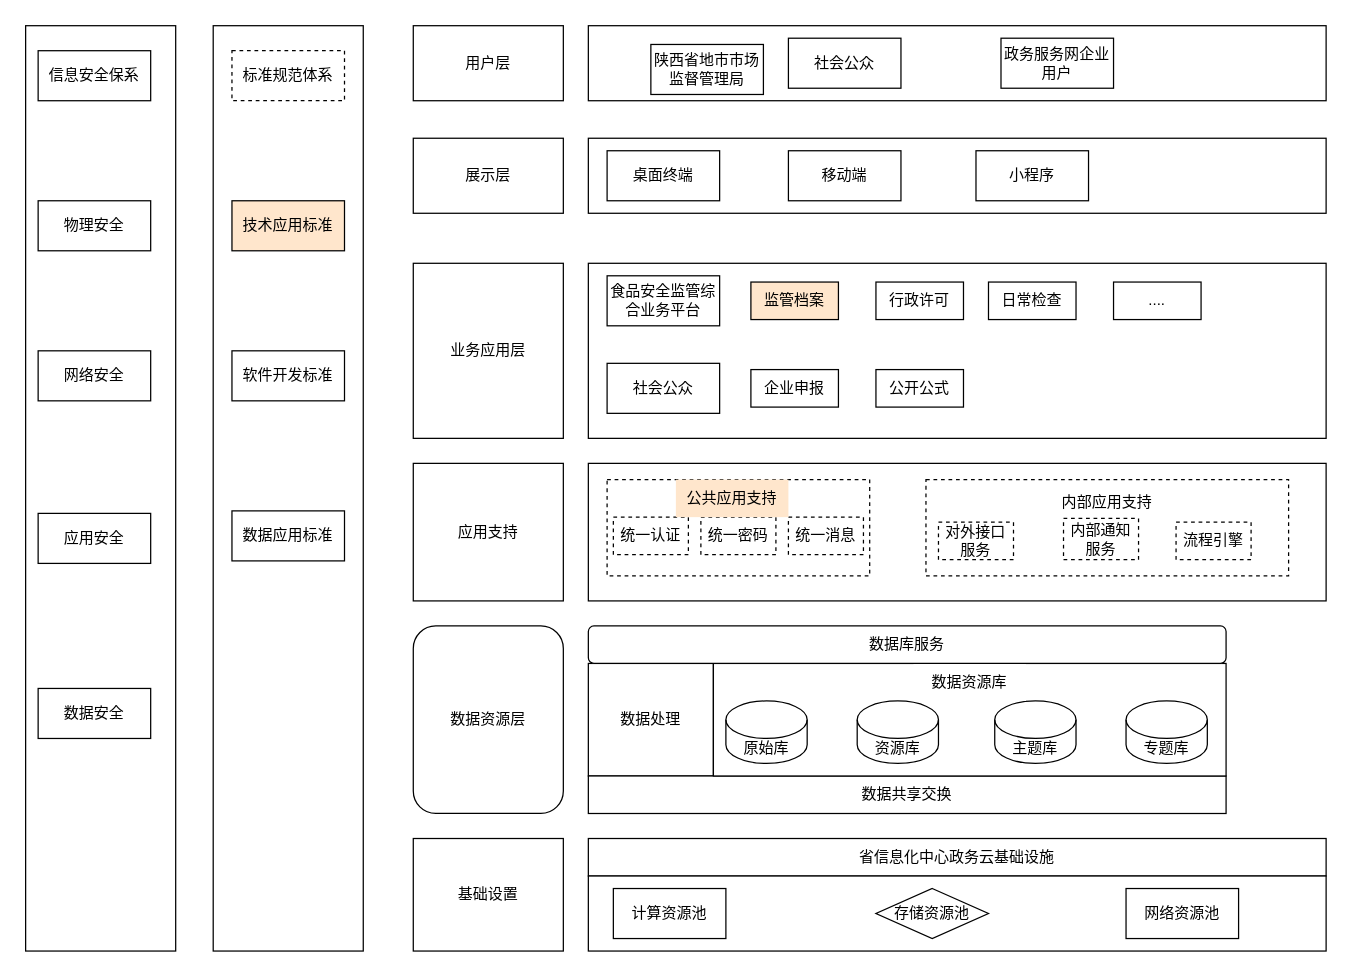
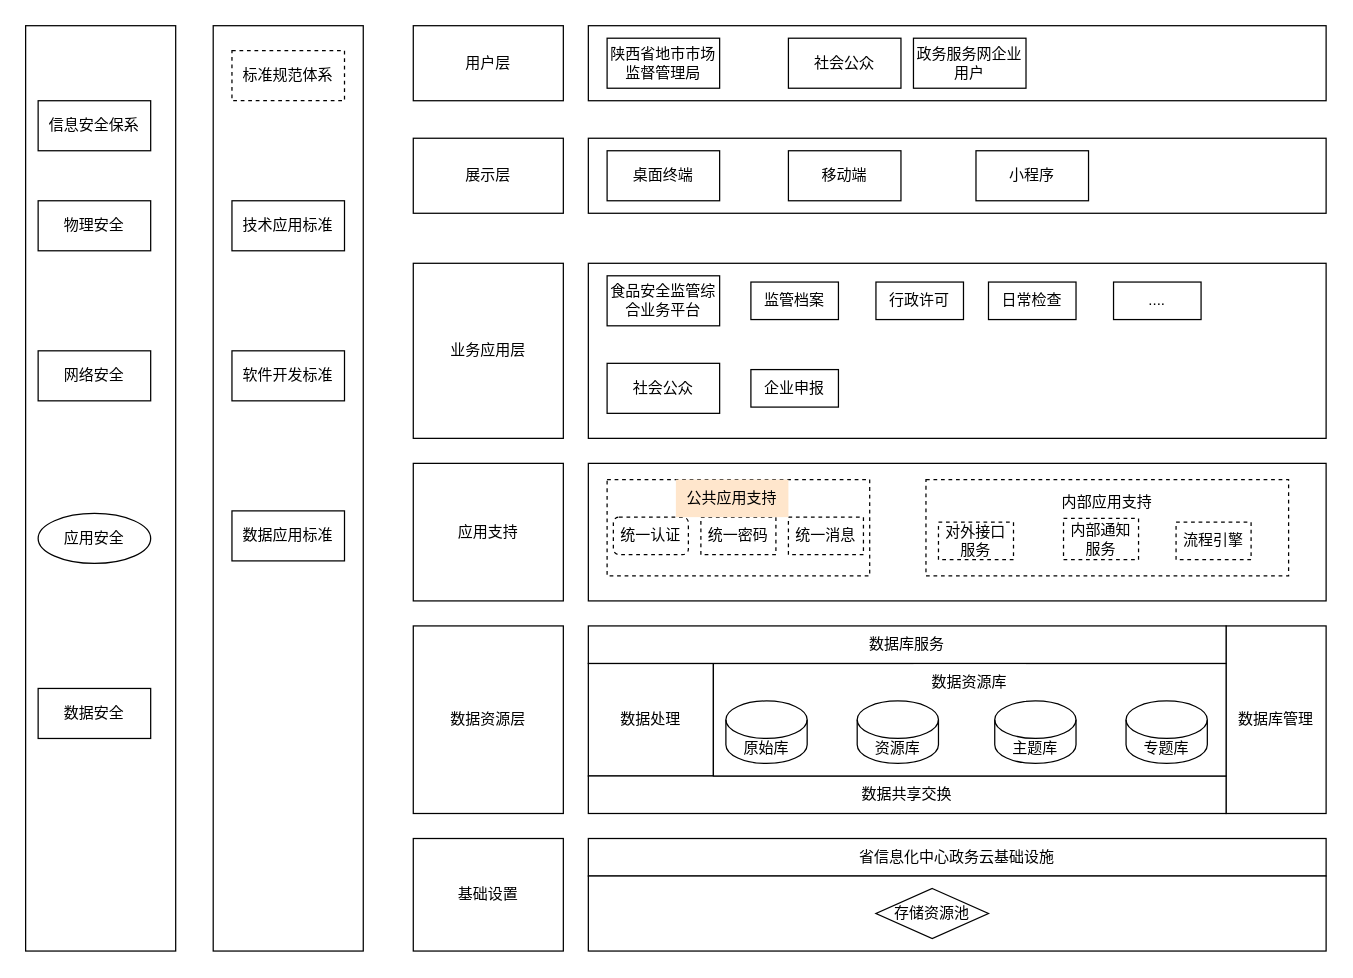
- <mxCell id="17" value="政务服务网企业用户" style="rounded=0;whiteSpace=wrap;html=1;" vertex="1" parent="1"><mxGeometry x="800" y="30" width="90" height="40" as="geometry" /></mxCell>
+ <mxCell id="17" value="政务服务网企业用户" style="rounded=0;whiteSpace=wrap;html=1;" vertex="1" parent="1"><mxGeometry x="730" y="30" width="90" height="40" as="geometry" /></mxCell>
- <mxCell id="15" value="陕西省地市市场监督管理局" style="rounded=0;whiteSpace=wrap;html=1;" vertex="1" parent="1"><mxGeometry x="520" y="35" width="90" height="40" as="geometry" /></mxCell>
+ <mxCell id="15" value="陕西省地市市场监督管理局" style="rounded=0;whiteSpace=wrap;html=1;" vertex="1" parent="1"><mxGeometry x="485" y="30" width="90" height="40" as="geometry" /></mxCell>
- <mxCell id="3" value="信息安全保系" style="rounded=0;whiteSpace=wrap;html=1;" vertex="1" parent="1"><mxGeometry x="30" y="40" width="90" height="40" as="geometry" /></mxCell>
+ <mxCell id="3" value="信息安全保系" style="rounded=0;whiteSpace=wrap;html=1;" vertex="1" parent="1"><mxGeometry x="30" y="80" width="90" height="40" as="geometry" /></mxCell>
- <mxCell id="10" value="技术应用标准" style="rounded=0;whiteSpace=wrap;html=1;fillColor=#ffe6cc;" vertex="1" parent="1"><mxGeometry x="185" y="160" width="90" height="40" as="geometry" /></mxCell>
+ <mxCell id="10" value="技术应用标准" style="rounded=0;whiteSpace=wrap;html=1;" vertex="1" parent="1"><mxGeometry x="185" y="160" width="90" height="40" as="geometry" /></mxCell>
- <mxCell id="27" value="监管档案" style="rounded=0;whiteSpace=wrap;html=1;fillColor=#ffe6cc;" vertex="1" parent="1"><mxGeometry x="600" y="225" width="70" height="30" as="geometry" /></mxCell>
+ <mxCell id="27" value="监管档案" style="rounded=0;whiteSpace=wrap;html=1;" vertex="1" parent="1"><mxGeometry x="600" y="225" width="70" height="30" as="geometry" /></mxCell>
- <mxCell id="32" value="公开公式" style="rounded=0;whiteSpace=wrap;html=1;" vertex="1" parent="1"><mxGeometry x="700" y="295" width="70" height="30" as="geometry" /></mxCell>
- <mxCell id="36" value="统一认证" style="rounded=0;whiteSpace=wrap;html=1;dashed=1;" vertex="1" parent="1"><mxGeometry x="490" y="413" width="60" height="30" as="geometry" /></mxCell>
+ <mxCell id="36" value="统一认证" style="whiteSpace=wrap;html=1;dashed=1;rounded=1;" vertex="1" parent="1"><mxGeometry x="490" y="413" width="60" height="30" as="geometry" /></mxCell>
- <mxCell id="6" value="应用安全" style="rounded=0;whiteSpace=wrap;html=1;" vertex="1" parent="1"><mxGeometry x="30" y="410" width="90" height="40" as="geometry" /></mxCell>
+ <mxCell id="6" value="应用安全" style="ellipse;whiteSpace=wrap;html=1;" vertex="1" parent="1"><mxGeometry x="30" y="410" width="90" height="40" as="geometry" /></mxCell>
- <mxCell id="55" value="数据库服务" style="whiteSpace=wrap;html=1;rounded=1;" vertex="1" parent="1"><mxGeometry x="470" y="500" width="510" height="30" as="geometry" /></mxCell>
+ <mxCell id="55" value="数据库服务" style="rounded=0;whiteSpace=wrap;html=1;" vertex="1" parent="1"><mxGeometry x="470" y="500" width="510" height="30" as="geometry" /></mxCell>
- <mxCell id="45" value="数据资源层" style="whiteSpace=wrap;html=1;rounded=1;" vertex="1" parent="1"><mxGeometry x="330" y="500" width="120" height="150" as="geometry" /></mxCell>
+ <mxCell id="45" value="数据资源层" style="rounded=0;whiteSpace=wrap;html=1;" vertex="1" parent="1"><mxGeometry x="330" y="500" width="120" height="150" as="geometry" /></mxCell>
+ <mxCell id="46" value="数据库管理" style="rounded=0;whiteSpace=wrap;html=1;" vertex="1" parent="1"><mxGeometry x="980" y="500" width="80" height="150" as="geometry" /></mxCell>
- <mxCell id="59" value="计算资源池" style="rounded=0;whiteSpace=wrap;html=1;" vertex="1" parent="1"><mxGeometry x="490" y="710" width="90" height="40" as="geometry" /></mxCell>
- <mxCell id="61" value="网络资源池" style="rounded=0;whiteSpace=wrap;html=1;" vertex="1" parent="1"><mxGeometry x="900" y="710" width="90" height="40" as="geometry" /></mxCell>
